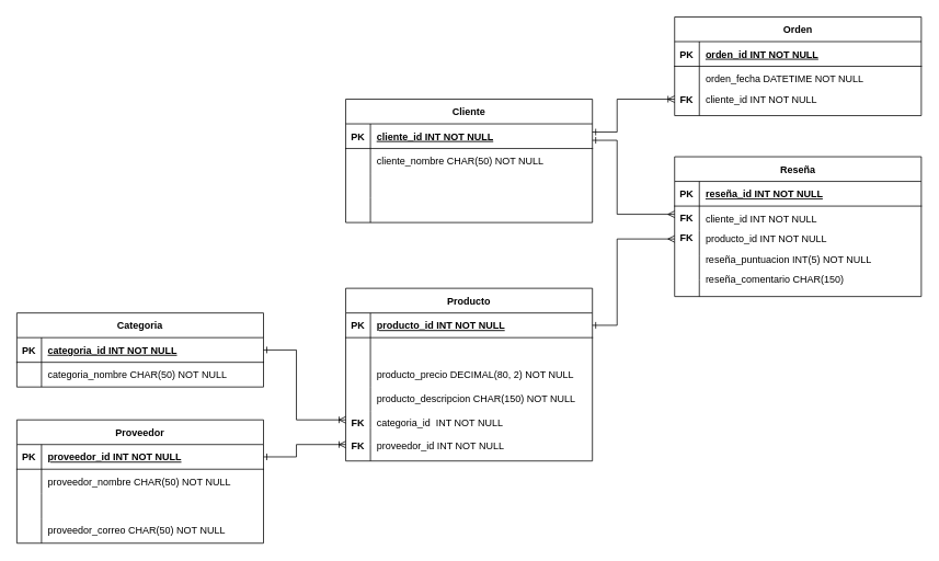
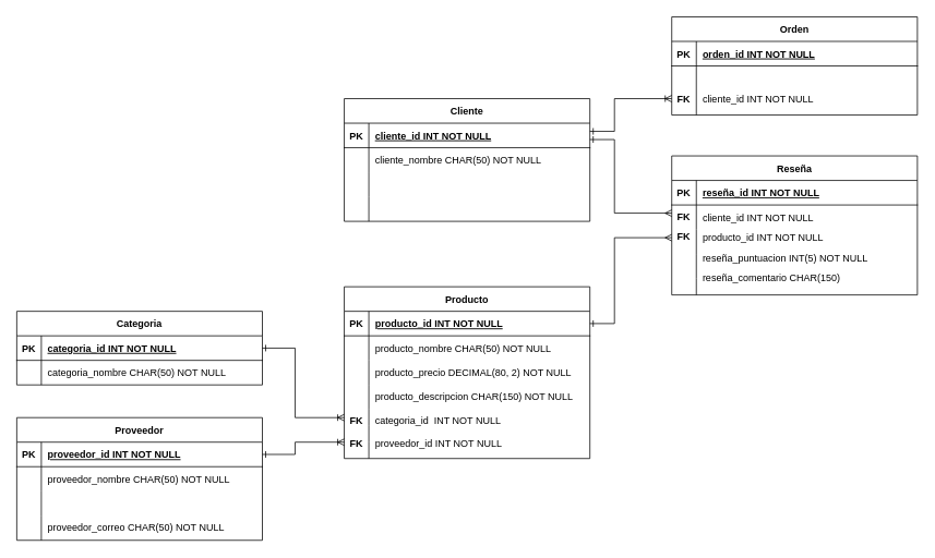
- <mxCell id="55" value="orden_fecha DATETIME NOT NULL" style="shape=partialRectangle;overflow=hidden;connectable=0;fillColor=none;top=0;left=0;bottom=0;right=0;align=left;spacingLeft=6;container=1;" vertex="1" parent="53"><mxGeometry x="30" width="270" height="30" as="geometry"><mxRectangle width="270" height="30" as="alternateBounds" /></mxGeometry></mxCell>
+ <mxCell id="25" value="producto_nombre CHAR(50) NOT NULL" style="shape=partialRectangle;overflow=hidden;connectable=0;fillColor=none;top=0;left=0;bottom=0;right=0;align=left;spacingLeft=6;container=1;" vertex="1" parent="23"><mxGeometry x="30" width="270" height="30" as="geometry"><mxRectangle width="270" height="30" as="alternateBounds" /></mxGeometry></mxCell>
